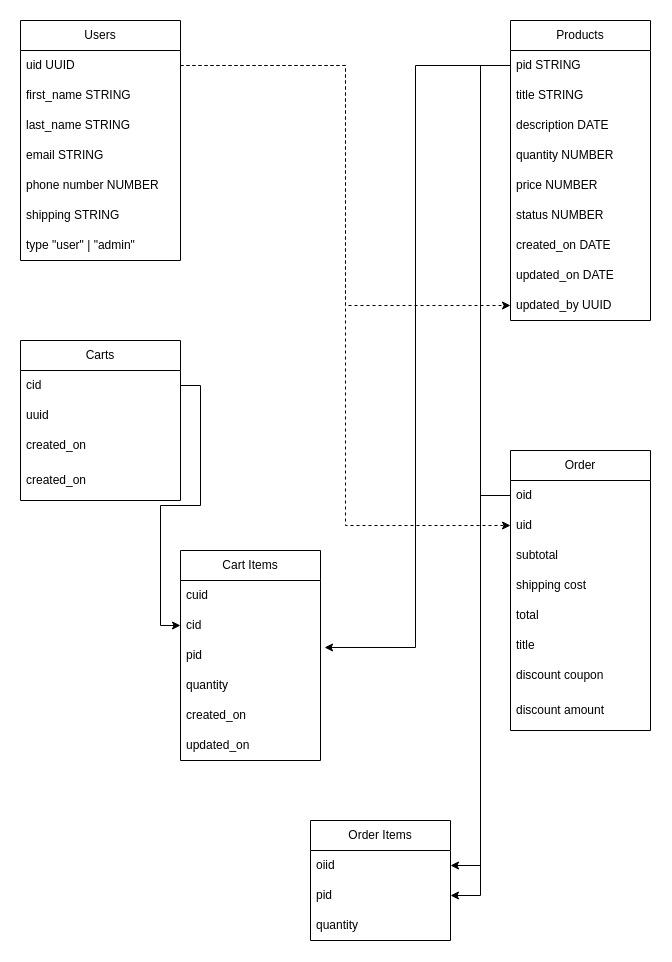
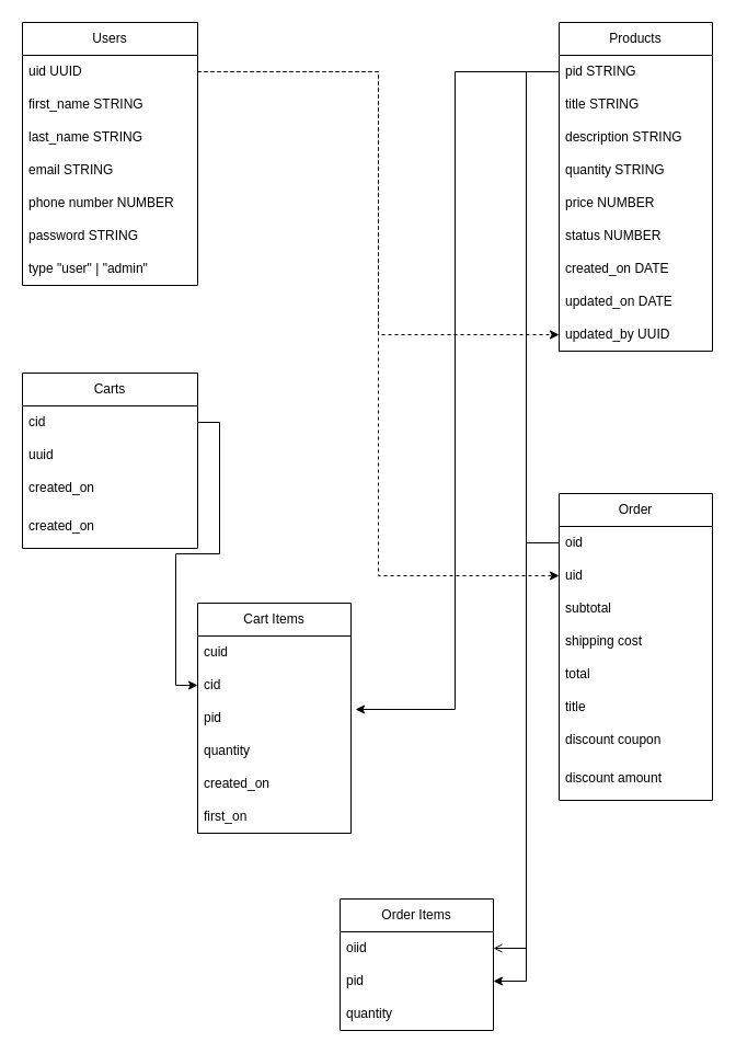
- <mxCell id="13" value="description DATE" style="text;strokeColor=none;fillColor=none;align=left;verticalAlign=middle;spacingLeft=4;spacingRight=4;overflow=hidden;points=[[0,0.5],[1,0.5]];portConstraint=eastwest;rotatable=0;whiteSpace=wrap;html=1;" parent="10" vertex="1"><mxGeometry y="90" width="140" height="30" as="geometry" /></mxCell>
+ <mxCell id="13" value="description STRING" style="text;strokeColor=none;fillColor=none;align=left;verticalAlign=middle;spacingLeft=4;spacingRight=4;overflow=hidden;points=[[0,0.5],[1,0.5]];portConstraint=eastwest;rotatable=0;whiteSpace=wrap;html=1;" parent="10" vertex="1"><mxGeometry y="90" width="140" height="30" as="geometry" /></mxCell>
- <mxCell id="14" value="quantity NUMBER" style="text;strokeColor=none;fillColor=none;align=left;verticalAlign=middle;spacingLeft=4;spacingRight=4;overflow=hidden;points=[[0,0.5],[1,0.5]];portConstraint=eastwest;rotatable=0;whiteSpace=wrap;html=1;" parent="10" vertex="1"><mxGeometry y="120" width="140" height="30" as="geometry" /></mxCell>
+ <mxCell id="14" value="quantity STRING" style="text;strokeColor=none;fillColor=none;align=left;verticalAlign=middle;spacingLeft=4;spacingRight=4;overflow=hidden;points=[[0,0.5],[1,0.5]];portConstraint=eastwest;rotatable=0;whiteSpace=wrap;html=1;" parent="10" vertex="1"><mxGeometry y="120" width="140" height="30" as="geometry" /></mxCell>
- <mxCell id="8" value="shipping STRING" style="text;strokeColor=none;fillColor=none;align=left;verticalAlign=middle;spacingLeft=4;spacingRight=4;overflow=hidden;points=[[0,0.5],[1,0.5]];portConstraint=eastwest;rotatable=0;whiteSpace=wrap;html=1;" parent="2" vertex="1"><mxGeometry y="180" width="160" height="30" as="geometry" /></mxCell>
+ <mxCell id="8" value="password STRING" style="text;strokeColor=none;fillColor=none;align=left;verticalAlign=middle;spacingLeft=4;spacingRight=4;overflow=hidden;points=[[0,0.5],[1,0.5]];portConstraint=eastwest;rotatable=0;whiteSpace=wrap;html=1;" parent="2" vertex="1"><mxGeometry y="180" width="160" height="30" as="geometry" /></mxCell>
- <mxCell id="31" value="updated_on" style="text;strokeColor=none;fillColor=none;align=left;verticalAlign=middle;spacingLeft=4;spacingRight=4;overflow=hidden;points=[[0,0.5],[1,0.5]];portConstraint=eastwest;rotatable=0;whiteSpace=wrap;html=1;" parent="25" vertex="1"><mxGeometry y="180" width="140" height="30" as="geometry" /></mxCell>
+ <mxCell id="31" value="first_on" style="text;strokeColor=none;fillColor=none;align=left;verticalAlign=middle;spacingLeft=4;spacingRight=4;overflow=hidden;points=[[0,0.5],[1,0.5]];portConstraint=eastwest;rotatable=0;whiteSpace=wrap;html=1;" parent="25" vertex="1"><mxGeometry y="180" width="140" height="30" as="geometry" /></mxCell>
- <mxCell id="49" style="edgeStyle=orthogonalEdgeStyle;rounded=0;orthogonalLoop=1;jettySize=auto;html=1;entryX=1;entryY=0.5;entryDx=0;entryDy=0;" parent="1" source="36" target="46" edge="1"><mxGeometry relative="1" as="geometry" /></mxCell>
+ <mxCell id="49" style="edgeStyle=orthogonalEdgeStyle;rounded=0;orthogonalLoop=1;jettySize=auto;html=1;entryX=1;entryY=0.5;entryDx=0;entryDy=0;endArrow=open;" parent="1" source="36" target="46" edge="1"><mxGeometry relative="1" as="geometry" /></mxCell>
